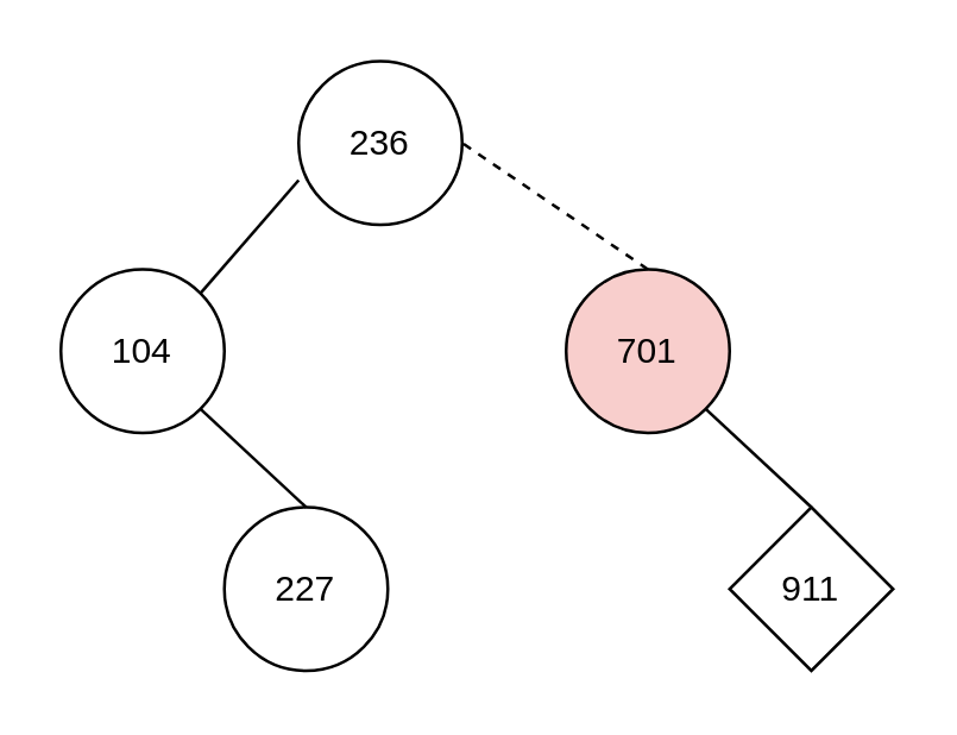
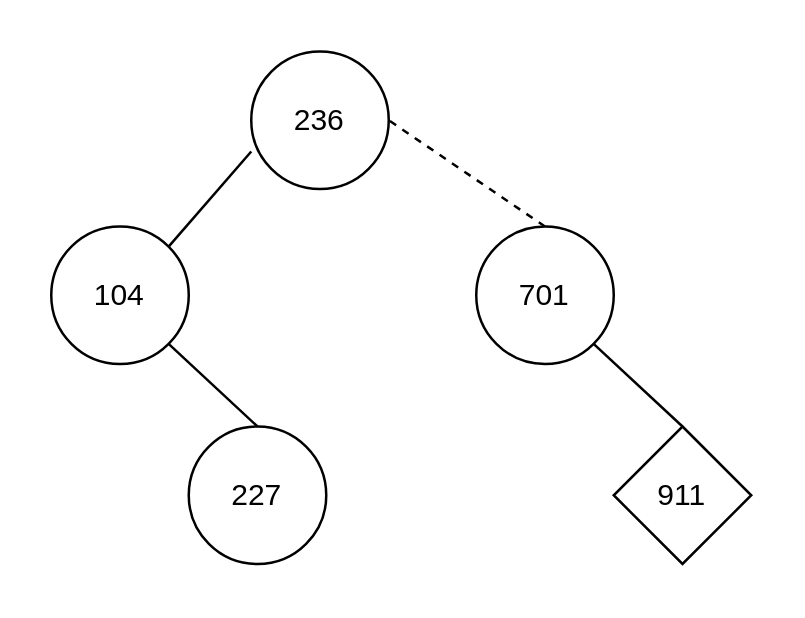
- <mxCell id="5" value="701" style="ellipse;whiteSpace=wrap;html=1;fillColor=#f8cecc;" vertex="1" parent="2"><mxGeometry x="170" y="70" width="55" height="55" as="geometry" /></mxCell>
+ <mxCell id="5" value="701" style="ellipse;whiteSpace=wrap;html=1;" vertex="1" parent="2"><mxGeometry x="170" y="70" width="55" height="55" as="geometry" /></mxCell>
